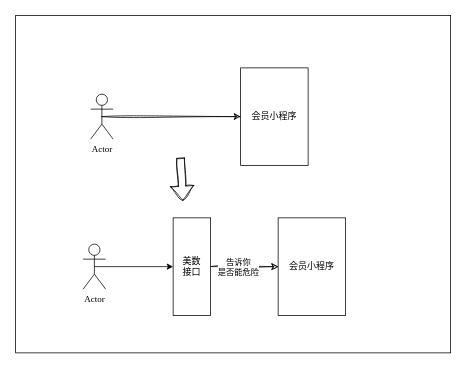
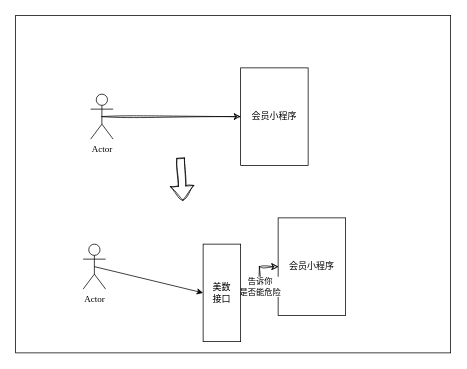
- <mxCell id="11" value="美数&lt;br&gt;接口" style="rounded=0;whiteSpace=wrap;html=1;hachureGap=4;fontFamily=Architects Daughter;fontSource=https%3A%2F%2Ffonts.googleapis.com%2Fcss%3Ffamily%3DArchitects%2BDaughter;" vertex="1" parent="1"><mxGeometry x="230" y="290" width="50" height="130" as="geometry" /></mxCell>
+ <mxCell id="11" value="美数&lt;br&gt;接口" style="rounded=0;whiteSpace=wrap;html=1;hachureGap=4;fontFamily=Architects Daughter;fontSource=https%3A%2F%2Ffonts.googleapis.com%2Fcss%3Ffamily%3DArchitects%2BDaughter;" vertex="1" parent="1"><mxGeometry x="270" y="325" width="50" height="130" as="geometry" /></mxCell>
